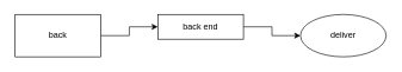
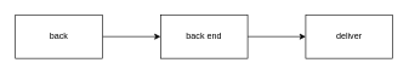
- <mxCell id="5" value="back end" style="rounded=0;whiteSpace=wrap;html=1;" vertex="1" parent="1"><mxGeometry x="220" y="20" width="120" height="35" as="geometry" /></mxCell>
+ <mxCell id="5" value="back end" style="rounded=0;whiteSpace=wrap;html=1;" vertex="1" parent="1"><mxGeometry x="220" y="20" width="120" height="60" as="geometry" /></mxCell>
- <mxCell id="6" value="deliver" style="ellipse;whiteSpace=wrap;html=1;" vertex="1" parent="1"><mxGeometry x="420" y="20" width="120" height="60" as="geometry" /></mxCell>
+ <mxCell id="6" value="deliver" style="rounded=0;whiteSpace=wrap;html=1;" vertex="1" parent="1"><mxGeometry x="420" y="20" width="120" height="60" as="geometry" /></mxCell>
